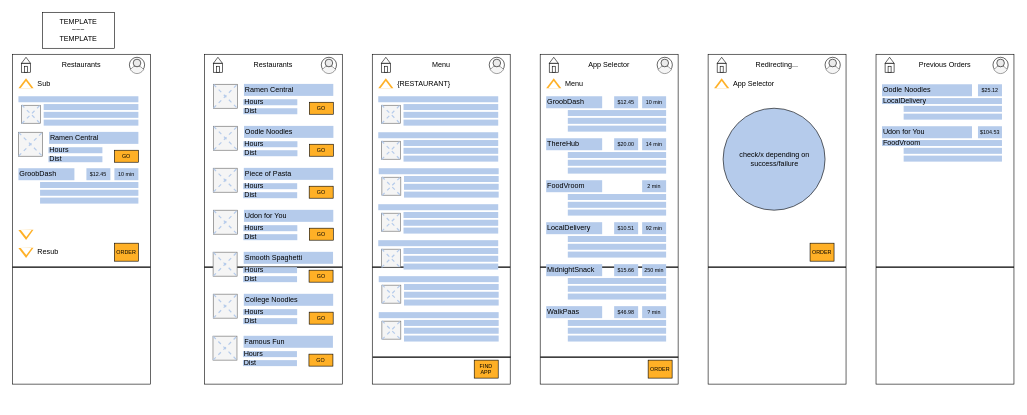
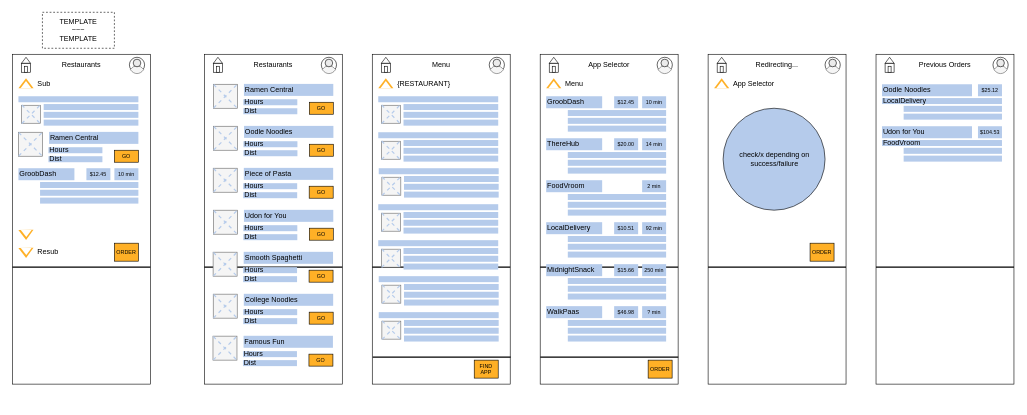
- <mxCell id="117" value="&lt;div&gt;TEMPLATE&lt;/div&gt;&lt;div&gt;~~~&lt;/div&gt;&lt;div&gt;TEMPLATE&lt;br&gt;&lt;/div&gt;" style="rounded=0;whiteSpace=wrap;html=1;fontSize=12;strokeColor=default;fillColor=#FFFFFF;align=center;verticalAlign=middle;" vertex="1" parent="1"><mxGeometry x="70" y="20" width="120" height="60" as="geometry" /></mxCell>
+ <mxCell id="117" value="&lt;div&gt;TEMPLATE&lt;/div&gt;&lt;div&gt;~~~&lt;/div&gt;&lt;div&gt;TEMPLATE&lt;br&gt;&lt;/div&gt;" style="rounded=0;whiteSpace=wrap;html=1;fontSize=12;strokeColor=default;fillColor=#FFFFFF;align=center;verticalAlign=middle;dashed=1;" vertex="1" parent="1"><mxGeometry x="70" y="20" width="120" height="60" as="geometry" /></mxCell>
